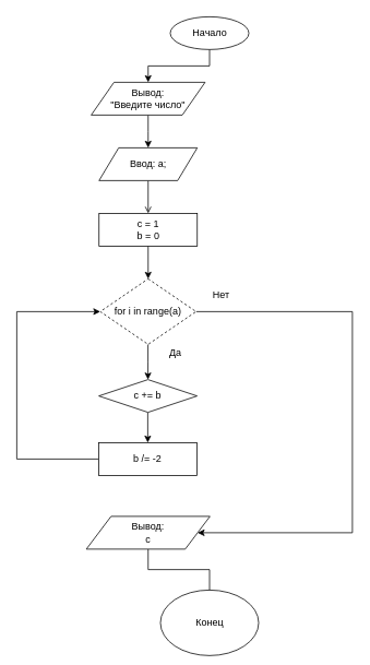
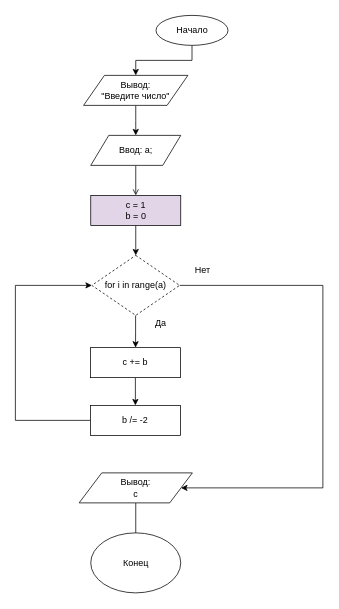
- <mxCell id="14" value="&lt;span&gt;c = 1&lt;br&gt;b = 0&lt;/span&gt;" style="rounded=0;whiteSpace=wrap;html=1;" vertex="1" parent="1"><mxGeometry x="120.5" y="260" width="120" height="40" as="geometry" /></mxCell>
+ <mxCell id="14" value="&lt;span&gt;c = 1&lt;br&gt;b = 0&lt;/span&gt;" style="rounded=0;whiteSpace=wrap;html=1;fillColor=#e1d5e7;" vertex="1" parent="1"><mxGeometry x="120.5" y="260" width="120" height="40" as="geometry" /></mxCell>
- <mxCell id="20" value="c += b" style="rhombus;whiteSpace=wrap;html=1;" vertex="1" parent="1"><mxGeometry x="120.25" y="463" width="120" height="40" as="geometry" /></mxCell>
+ <mxCell id="20" value="c += b" style="rounded=0;whiteSpace=wrap;html=1;" vertex="1" parent="1"><mxGeometry x="120.25" y="463" width="120" height="40" as="geometry" /></mxCell>
- <mxCell id="11" value="Конец" style="ellipse;whiteSpace=wrap;html=1;" vertex="1" parent="1"><mxGeometry x="195.5" y="720" width="120" height="80" as="geometry" /></mxCell>
+ <mxCell id="11" value="Конец" style="ellipse;whiteSpace=wrap;html=1;" vertex="1" parent="1"><mxGeometry x="120.5" y="710" width="120" height="80" as="geometry" /></mxCell>
